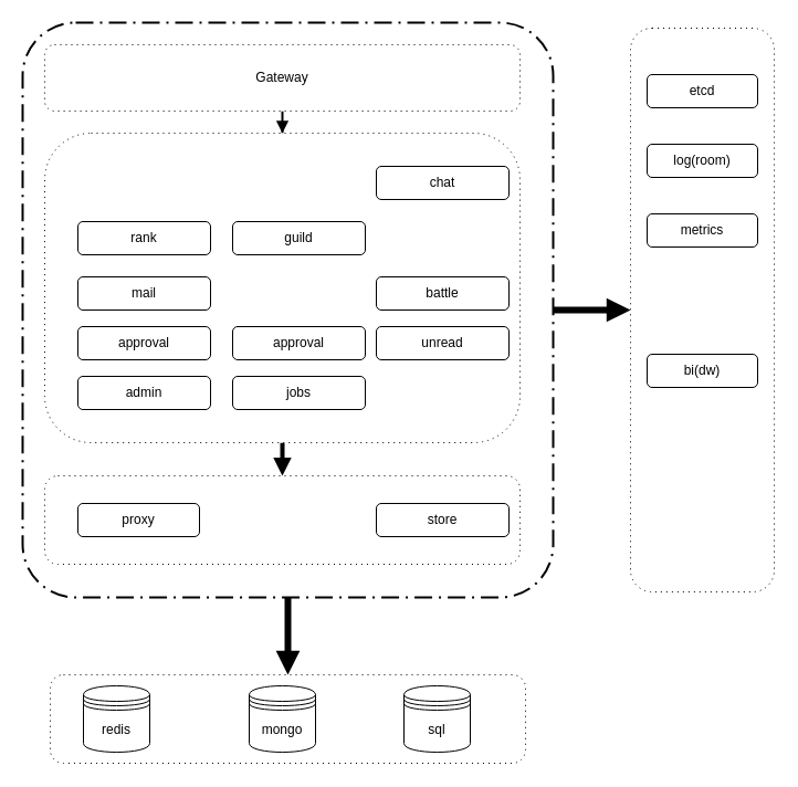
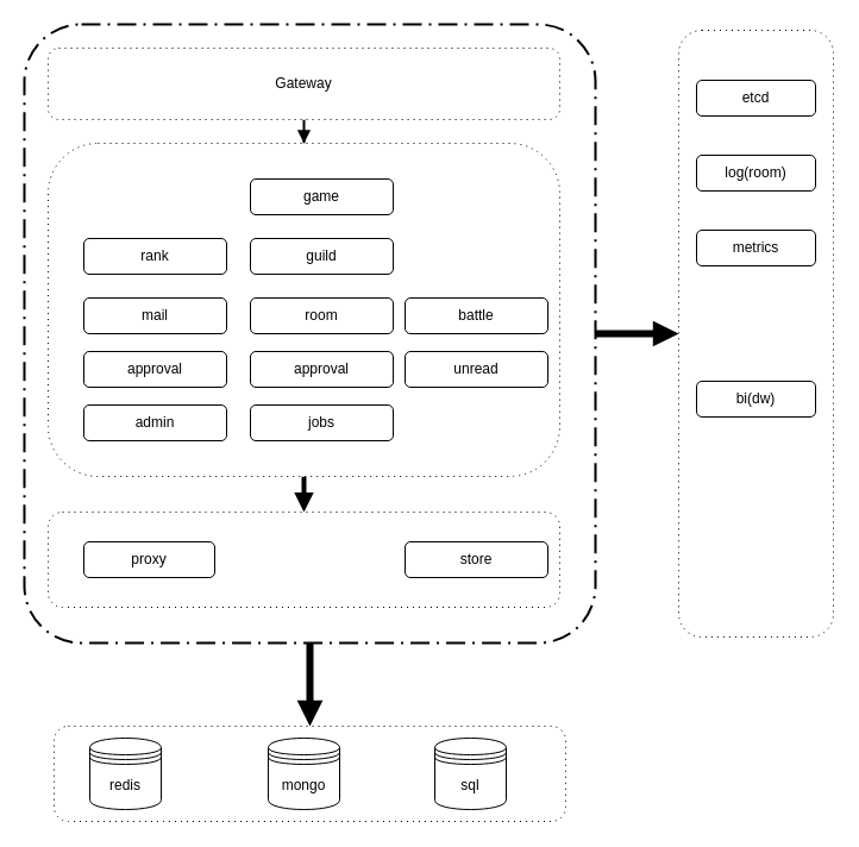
+ <mxCell id="11" value="game" style="shape=ext;rounded=1;html=1;whiteSpace=wrap;" vertex="1" parent="1"><mxGeometry x="210" y="150" width="120" height="30" as="geometry" /></mxCell>
- <mxCell id="12" value="chat" style="shape=ext;rounded=1;html=1;whiteSpace=wrap;" vertex="1" parent="1"><mxGeometry x="340" y="150" width="120" height="30" as="geometry" /></mxCell>
+ <mxCell id="13" value="room" style="shape=ext;rounded=1;html=1;whiteSpace=wrap;" vertex="1" parent="1"><mxGeometry x="210" y="250" width="120" height="30" as="geometry" /></mxCell>
